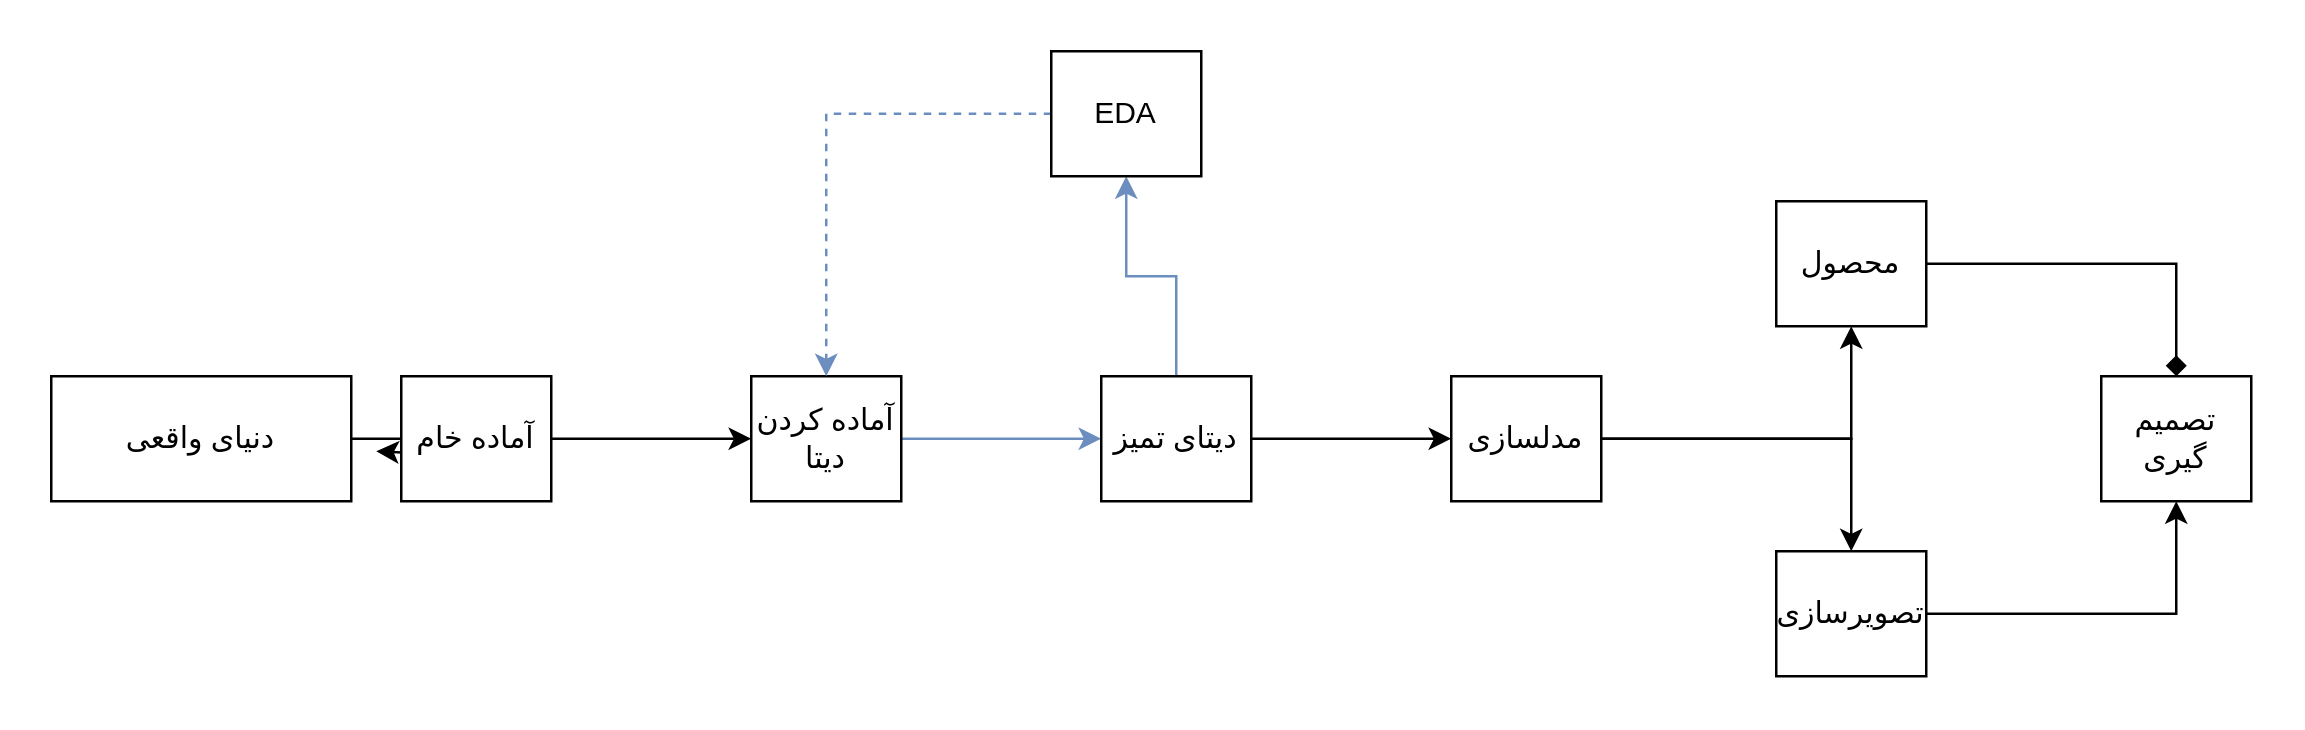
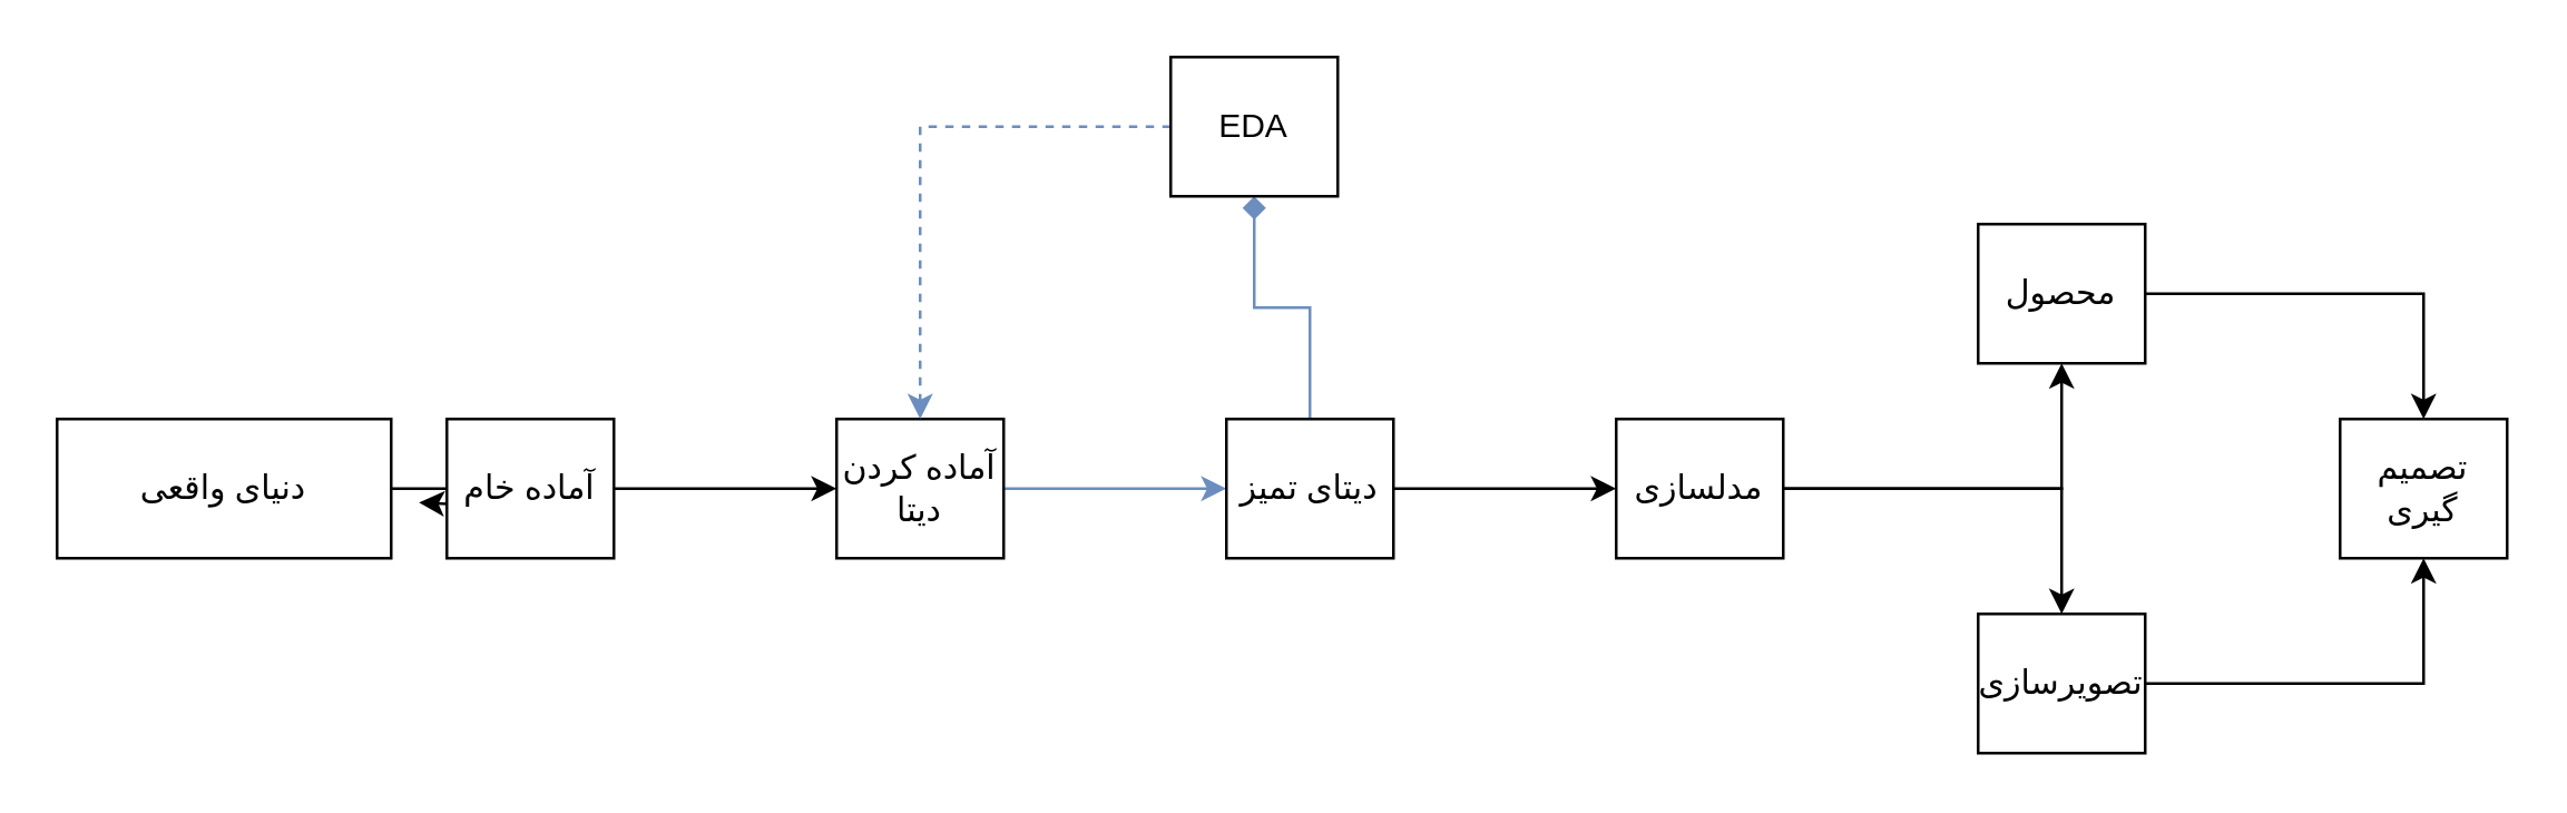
- <mxCell id="8" value="" style="edgeStyle=orthogonalEdgeStyle;rounded=0;orthogonalLoop=1;jettySize=auto;html=1;fillColor=#dae8fc;strokeColor=#6c8ebf;" edge="1" parent="1" source="10" target="12"><mxGeometry relative="1" as="geometry" /></mxCell>
+ <mxCell id="8" value="" style="edgeStyle=orthogonalEdgeStyle;rounded=0;orthogonalLoop=1;jettySize=auto;html=1;fillColor=#dae8fc;strokeColor=#6c8ebf;endArrow=diamond;" edge="1" parent="1" source="10" target="12"><mxGeometry relative="1" as="geometry" /></mxCell>
- <mxCell id="16" style="edgeStyle=orthogonalEdgeStyle;rounded=0;orthogonalLoop=1;jettySize=auto;html=1;exitX=1;exitY=0.5;exitDx=0;exitDy=0;entryX=0.5;entryY=0;entryDx=0;entryDy=0;endArrow=diamond;" edge="1" parent="1" source="17" target="20"><mxGeometry relative="1" as="geometry" /></mxCell>
+ <mxCell id="16" style="edgeStyle=orthogonalEdgeStyle;rounded=0;orthogonalLoop=1;jettySize=auto;html=1;exitX=1;exitY=0.5;exitDx=0;exitDy=0;entryX=0.5;entryY=0;entryDx=0;entryDy=0;" edge="1" parent="1" source="17" target="20"><mxGeometry relative="1" as="geometry" /></mxCell>
